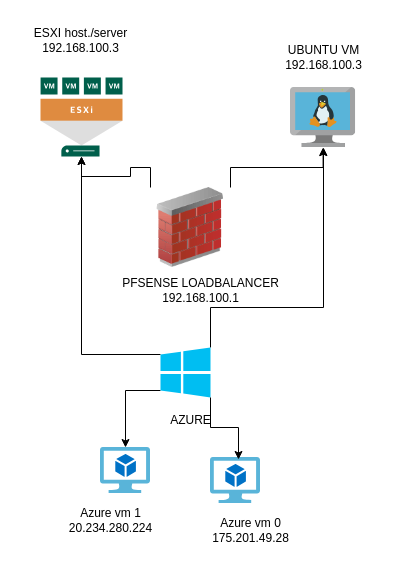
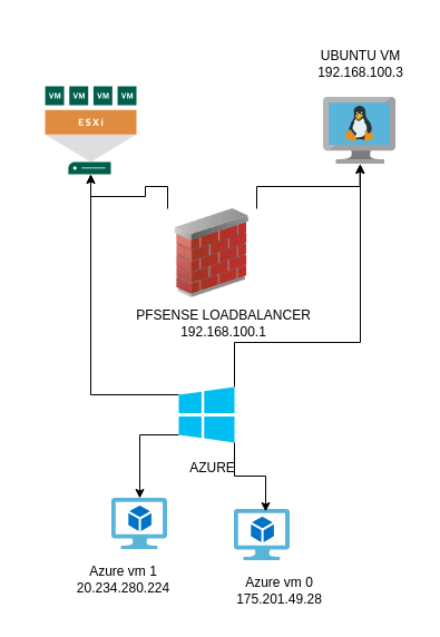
- <mxCell id="13" value="ESXI host./server&lt;div&gt;192.168.100.3&lt;/div&gt;" style="text;html=1;align=center;verticalAlign=middle;resizable=0;points=[];autosize=1;strokeColor=none;fillColor=none;" vertex="1" parent="1"><mxGeometry x="20" y="20" width="120" height="40" as="geometry" /></mxCell>
